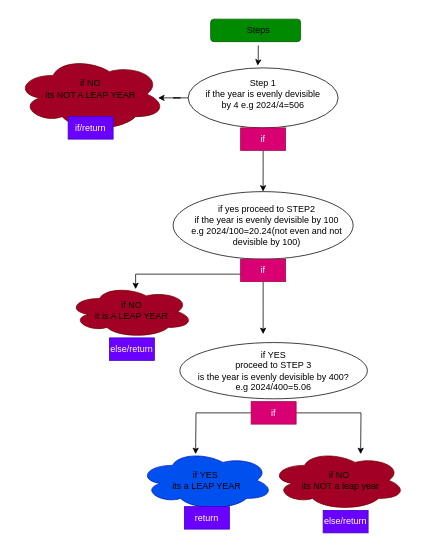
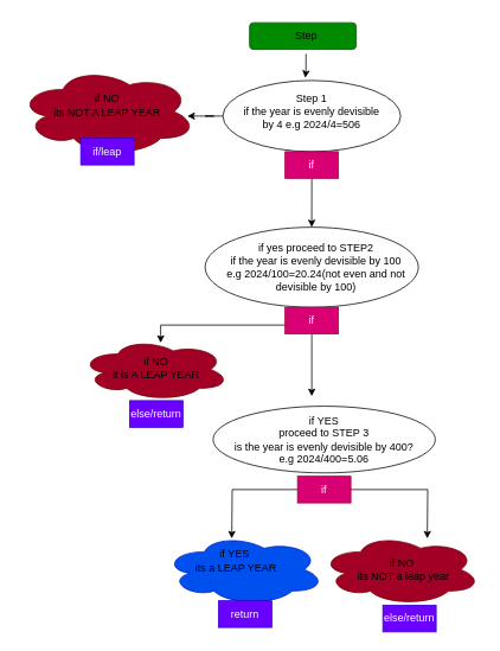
- <mxCell id="13" value="Steps" style="text;html=1;strokeColor=none;fillColor=none;align=center;verticalAlign=middle;whiteSpace=wrap;rounded=0;" vertex="1" parent="1"><mxGeometry x="278.5" y="20" width="130" height="40" as="geometry" /></mxCell>
+ <mxCell id="13" value="Step" style="text;html=1;strokeColor=none;fillColor=none;align=center;verticalAlign=middle;whiteSpace=wrap;rounded=0;" vertex="1" parent="1"><mxGeometry x="278.5" y="20" width="130" height="40" as="geometry" /></mxCell>
- <mxCell id="28" value="if/return" style="text;html=1;strokeColor=#3700CC;fillColor=#6a00ff;align=center;verticalAlign=middle;whiteSpace=wrap;rounded=0;fontColor=#ffffff;" vertex="1" parent="1"><mxGeometry x="90" y="155" width="60" height="30" as="geometry" /></mxCell>
+ <mxCell id="28" value="if/leap" style="text;html=1;strokeColor=#3700CC;fillColor=#6a00ff;align=center;verticalAlign=middle;whiteSpace=wrap;rounded=0;fontColor=#ffffff;" vertex="1" parent="1"><mxGeometry x="90" y="155" width="60" height="30" as="geometry" /></mxCell>
- <mxCell id="18" value="if YES&amp;nbsp;&lt;br&gt;its a LEAP YEAR" style="text;html=1;strokeColor=none;fillColor=none;align=center;verticalAlign=middle;whiteSpace=wrap;rounded=0;" vertex="1" parent="1"><mxGeometry x="205" y="625" width="140" height="30" as="geometry" /></mxCell>
+ <mxCell id="18" value="if YES&amp;nbsp;&lt;br&gt;its a LEAP YEAR" style="text;html=1;strokeColor=none;fillColor=none;align=center;verticalAlign=middle;whiteSpace=wrap;rounded=0;" vertex="1" parent="1"><mxGeometry x="195" y="615" width="140" height="30" as="geometry" /></mxCell>
